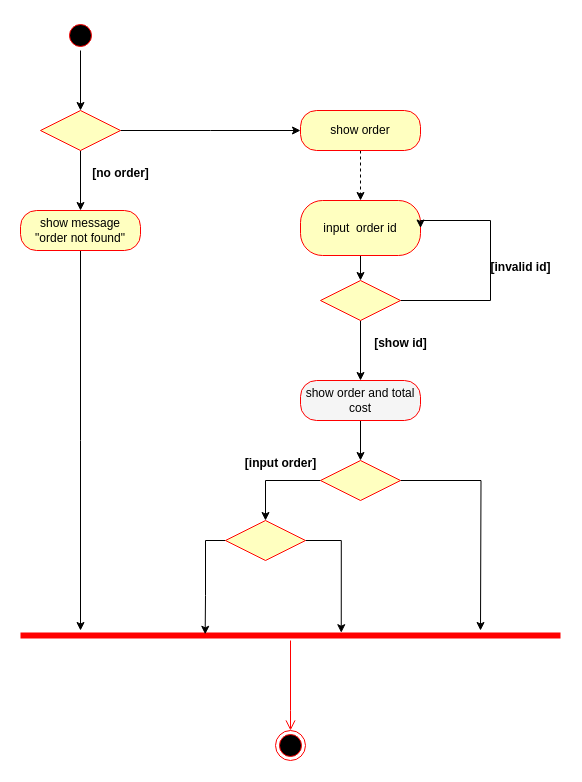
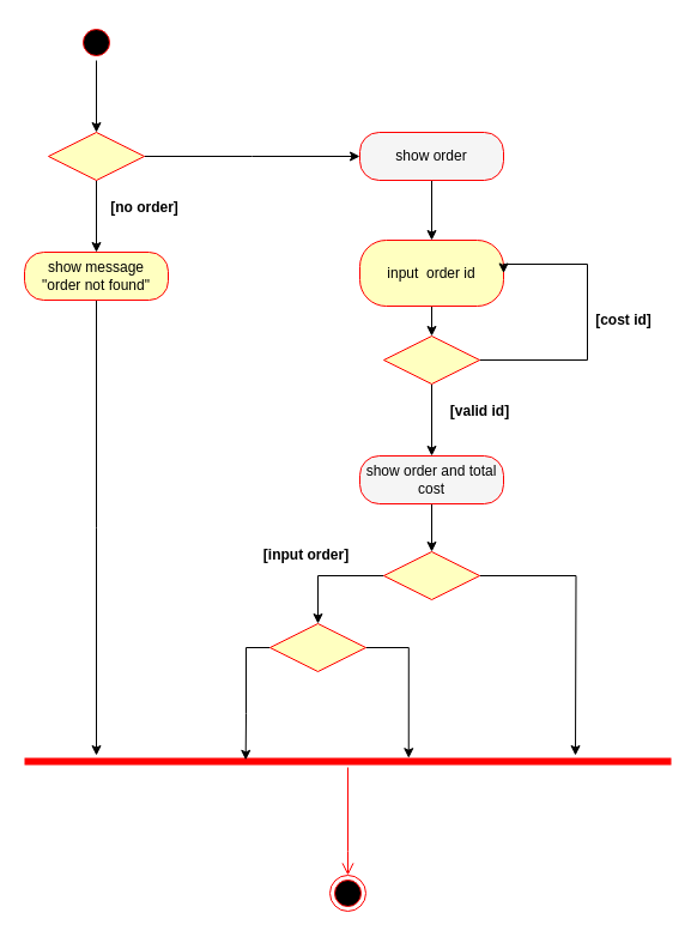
- <mxCell id="11" value="show&amp;nbsp;order" style="rounded=1;whiteSpace=wrap;html=1;arcSize=40;fontColor=#000000;fillColor=#ffffc0;strokeColor=#ff0000;" parent="1" vertex="1"><mxGeometry x="300" y="110" width="120" height="40" as="geometry" /></mxCell>
+ <mxCell id="11" value="show&amp;nbsp;order" style="rounded=1;whiteSpace=wrap;html=1;arcSize=40;fontColor=#000000;fillColor=#f5f5f5;strokeColor=#ff0000;" parent="1" vertex="1"><mxGeometry x="300" y="110" width="120" height="40" as="geometry" /></mxCell>
- <mxCell id="10" style="edgeStyle=orthogonalEdgeStyle;rounded=0;orthogonalLoop=1;jettySize=auto;html=1;exitX=0.5;exitY=1;exitDx=0;exitDy=0;entryX=0.5;entryY=0;entryDx=0;entryDy=0;dashed=1;" parent="1" source="11" target="13" edge="1"><mxGeometry relative="1" as="geometry" /></mxCell>
+ <mxCell id="10" style="edgeStyle=orthogonalEdgeStyle;rounded=0;orthogonalLoop=1;jettySize=auto;html=1;exitX=0.5;exitY=1;exitDx=0;exitDy=0;entryX=0.5;entryY=0;entryDx=0;entryDy=0;" parent="1" source="11" target="13" edge="1"><mxGeometry relative="1" as="geometry" /></mxCell>
- <mxCell id="18" value="[invalid id]" style="text;align=center;fontStyle=1;verticalAlign=middle;spacingLeft=3;spacingRight=3;strokeColor=none;rotatable=0;points=[[0,0.5],[1,0.5]];portConstraint=eastwest;html=1;" parent="1" vertex="1"><mxGeometry x="480" y="254" width="80" height="26" as="geometry" /></mxCell>
+ <mxCell id="18" value="[cost id]" style="text;align=center;fontStyle=1;verticalAlign=middle;spacingLeft=3;spacingRight=3;strokeColor=none;rotatable=0;points=[[0,0.5],[1,0.5]];portConstraint=eastwest;html=1;" parent="1" vertex="1"><mxGeometry x="480" y="254" width="80" height="26" as="geometry" /></mxCell>
- <mxCell id="17" value="[show id]" style="text;align=center;fontStyle=1;verticalAlign=middle;spacingLeft=3;spacingRight=3;strokeColor=none;rotatable=0;points=[[0,0.5],[1,0.5]];portConstraint=eastwest;html=1;" parent="1" vertex="1"><mxGeometry x="360" y="330" width="80" height="26" as="geometry" /></mxCell>
+ <mxCell id="17" value="[valid id]" style="text;align=center;fontStyle=1;verticalAlign=middle;spacingLeft=3;spacingRight=3;strokeColor=none;rotatable=0;points=[[0,0.5],[1,0.5]];portConstraint=eastwest;html=1;" parent="1" vertex="1"><mxGeometry x="360" y="330" width="80" height="26" as="geometry" /></mxCell>
- <mxCell id="27" value="[input&amp;nbsp;order]" style="text;align=center;fontStyle=1;verticalAlign=middle;spacingLeft=3;spacingRight=3;strokeColor=none;rotatable=0;points=[[0,0.5],[1,0.5]];portConstraint=eastwest;html=1;" parent="1" vertex="1"><mxGeometry x="240" y="450" width="80" height="26" as="geometry" /></mxCell>
+ <mxCell id="27" value="[input&amp;nbsp;order]" style="text;align=center;fontStyle=1;verticalAlign=middle;spacingLeft=3;spacingRight=3;strokeColor=none;rotatable=0;points=[[0,0.5],[1,0.5]];portConstraint=eastwest;html=1;" parent="1" vertex="1"><mxGeometry x="215" y="450" width="80" height="26" as="geometry" /></mxCell>
